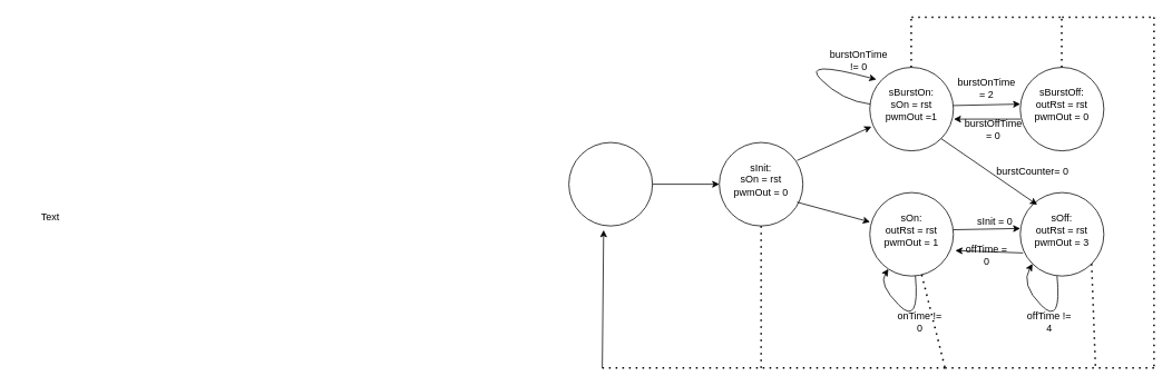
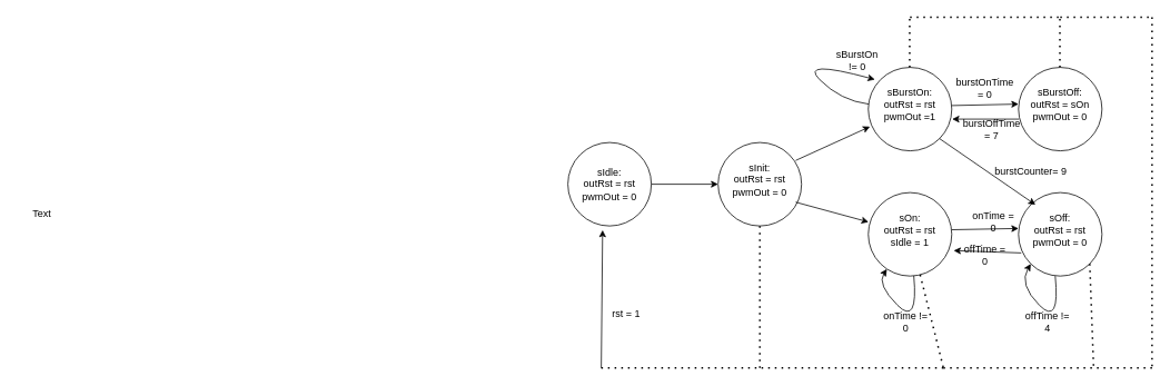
- <mxCell id="28" value="burstOnTime != 0" style="text;html=1;align=center;verticalAlign=middle;whiteSpace=wrap;rounded=0;" vertex="1" parent="1"><mxGeometry x="996.9" y="56.9" width="60" height="30" as="geometry" /></mxCell>
+ <mxCell id="28" value="sBurstOn != 0" style="text;html=1;align=center;verticalAlign=middle;whiteSpace=wrap;rounded=0;" vertex="1" parent="1"><mxGeometry x="996.9" y="56.9" width="60" height="30" as="geometry" /></mxCell>
- <mxCell id="26" value="burstOnTime = 2" style="text;html=1;align=center;verticalAlign=middle;whiteSpace=wrap;rounded=0;" vertex="1" parent="1"><mxGeometry x="1150" y="90" width="60" height="30" as="geometry" /></mxCell>
+ <mxCell id="26" value="burstOnTime = 0" style="text;html=1;align=center;verticalAlign=middle;whiteSpace=wrap;rounded=0;" vertex="1" parent="1"><mxGeometry x="1150" y="90" width="60" height="30" as="geometry" /></mxCell>
- <mxCell id="8" value="sBurstOn:&lt;div&gt;sOn = rst&lt;/div&gt;&lt;div&gt;pwmOut =1&lt;/div&gt;" style="text;html=1;align=center;verticalAlign=middle;whiteSpace=wrap;rounded=0;" vertex="1" parent="1"><mxGeometry x="1050" y="110" width="80" height="30" as="geometry" /></mxCell>
+ <mxCell id="8" value="sBurstOn:&lt;div&gt;outRst = rst&lt;/div&gt;&lt;div&gt;pwmOut =1&lt;/div&gt;" style="text;html=1;align=center;verticalAlign=middle;whiteSpace=wrap;rounded=0;" vertex="1" parent="1"><mxGeometry x="1050" y="110" width="80" height="30" as="geometry" /></mxCell>
- <mxCell id="13" value="sBurstOff:&lt;div&gt;outRst = rst&lt;/div&gt;&lt;div&gt;pwmOut = 0&lt;/div&gt;" style="text;html=1;align=center;verticalAlign=middle;whiteSpace=wrap;rounded=0;" vertex="1" parent="1"><mxGeometry x="1230" y="110" width="80" height="30" as="geometry" /></mxCell>
+ <mxCell id="13" value="sBurstOff:&lt;div&gt;outRst = sOn&lt;/div&gt;&lt;div&gt;pwmOut = 0&lt;/div&gt;" style="text;html=1;align=center;verticalAlign=middle;whiteSpace=wrap;rounded=0;" vertex="1" parent="1"><mxGeometry x="1230" y="110" width="80" height="30" as="geometry" /></mxCell>
- <mxCell id="30" value="burstOffTime = 0" style="text;html=1;align=center;verticalAlign=middle;whiteSpace=wrap;rounded=0;" vertex="1" parent="1"><mxGeometry x="1157.5" y="140" width="60" height="30" as="geometry" /></mxCell>
+ <mxCell id="30" value="burstOffTime = 7" style="text;html=1;align=center;verticalAlign=middle;whiteSpace=wrap;rounded=0;" vertex="1" parent="1"><mxGeometry x="1157.5" y="140" width="60" height="30" as="geometry" /></mxCell>
- <mxCell id="27" value="burstCounter= 0" style="text;html=1;align=center;verticalAlign=middle;whiteSpace=wrap;rounded=0;" vertex="1" parent="1"><mxGeometry x="1190" y="190" width="90" height="30" as="geometry" /></mxCell>
+ <mxCell id="27" value="burstCounter= 9" style="text;html=1;align=center;verticalAlign=middle;whiteSpace=wrap;rounded=0;" vertex="1" parent="1"><mxGeometry x="1190" y="190" width="90" height="30" as="geometry" /></mxCell>
- <mxCell id="9" value="sInit:&lt;div&gt;sOn = rst&lt;/div&gt;&lt;div&gt;pwmOut = 0&lt;/div&gt;" style="text;html=1;align=center;verticalAlign=middle;whiteSpace=wrap;rounded=0;" vertex="1" parent="1"><mxGeometry x="870" y="200" width="80" height="30" as="geometry" /></mxCell>
+ <mxCell id="9" value="sInit:&lt;div&gt;outRst = rst&lt;/div&gt;&lt;div&gt;pwmOut = 0&lt;/div&gt;" style="text;html=1;align=center;verticalAlign=middle;whiteSpace=wrap;rounded=0;" vertex="1" parent="1"><mxGeometry x="870" y="200" width="80" height="30" as="geometry" /></mxCell>
+ <mxCell id="10" value="sIdle:&lt;div&gt;outRst = rst&lt;/div&gt;&lt;div&gt;pwmOut = 0&lt;/div&gt;" style="text;html=1;align=center;verticalAlign=middle;whiteSpace=wrap;rounded=0;" vertex="1" parent="1"><mxGeometry x="690" y="205" width="80" height="30" as="geometry" /></mxCell>
- <mxCell id="19" value="Text" style="text;html=1;align=center;verticalAlign=middle;whiteSpace=wrap;rounded=0;" vertex="1" parent="1"><mxGeometry x="30" y="245" width="60" height="30" as="geometry" /></mxCell>
+ <mxCell id="19" value="Text" style="text;html=1;align=center;verticalAlign=middle;whiteSpace=wrap;rounded=0;" vertex="1" parent="1"><mxGeometry x="20" y="240" width="60" height="30" as="geometry" /></mxCell>
- <mxCell id="33" value="sInit = 0" style="text;html=1;align=center;verticalAlign=middle;whiteSpace=wrap;rounded=0;" vertex="1" parent="1"><mxGeometry x="1160" y="250" width="60" height="30" as="geometry" /></mxCell>
+ <mxCell id="33" value="onTime = 0" style="text;html=1;align=center;verticalAlign=middle;whiteSpace=wrap;rounded=0;" vertex="1" parent="1"><mxGeometry x="1160" y="250" width="60" height="30" as="geometry" /></mxCell>
- <mxCell id="11" value="sOn:&lt;div&gt;outRst = rst&lt;/div&gt;&lt;div&gt;pwmOut = 1&lt;/div&gt;" style="text;html=1;align=center;verticalAlign=middle;whiteSpace=wrap;rounded=0;" vertex="1" parent="1"><mxGeometry x="1050" y="260" width="80" height="30" as="geometry" /></mxCell>
+ <mxCell id="11" value="sOn:&lt;div&gt;outRst = rst&lt;/div&gt;&lt;div&gt;sIdle = 1&lt;/div&gt;" style="text;html=1;align=center;verticalAlign=middle;whiteSpace=wrap;rounded=0;" vertex="1" parent="1"><mxGeometry x="1050" y="260" width="80" height="30" as="geometry" /></mxCell>
- <mxCell id="12" value="sOff:&lt;div&gt;outRst = rst&lt;/div&gt;&lt;div&gt;pwmOut = 3&lt;/div&gt;" style="text;html=1;align=center;verticalAlign=middle;whiteSpace=wrap;rounded=0;" vertex="1" parent="1"><mxGeometry x="1230" y="260" width="80" height="30" as="geometry" /></mxCell>
+ <mxCell id="12" value="sOff:&lt;div&gt;outRst = rst&lt;/div&gt;&lt;div&gt;pwmOut = 0&lt;/div&gt;" style="text;html=1;align=center;verticalAlign=middle;whiteSpace=wrap;rounded=0;" vertex="1" parent="1"><mxGeometry x="1230" y="260" width="80" height="30" as="geometry" /></mxCell>
+ <mxCell id="44" value="rst = 1" style="text;html=1;align=center;verticalAlign=middle;whiteSpace=wrap;rounded=0;" vertex="1" parent="1"><mxGeometry x="720" y="360" width="60" height="30" as="geometry" /></mxCell>
- <mxCell id="20" value="onTime != 0" style="text;html=1;align=center;verticalAlign=middle;whiteSpace=wrap;rounded=0;" vertex="1" parent="1"><mxGeometry x="1070" y="370" width="60" height="30" as="geometry" /></mxCell>
+ <mxCell id="20" value="onTime != 0" style="text;html=1;align=center;verticalAlign=middle;whiteSpace=wrap;rounded=0;" vertex="1" parent="1"><mxGeometry x="1055" y="370" width="60" height="30" as="geometry" /></mxCell>
